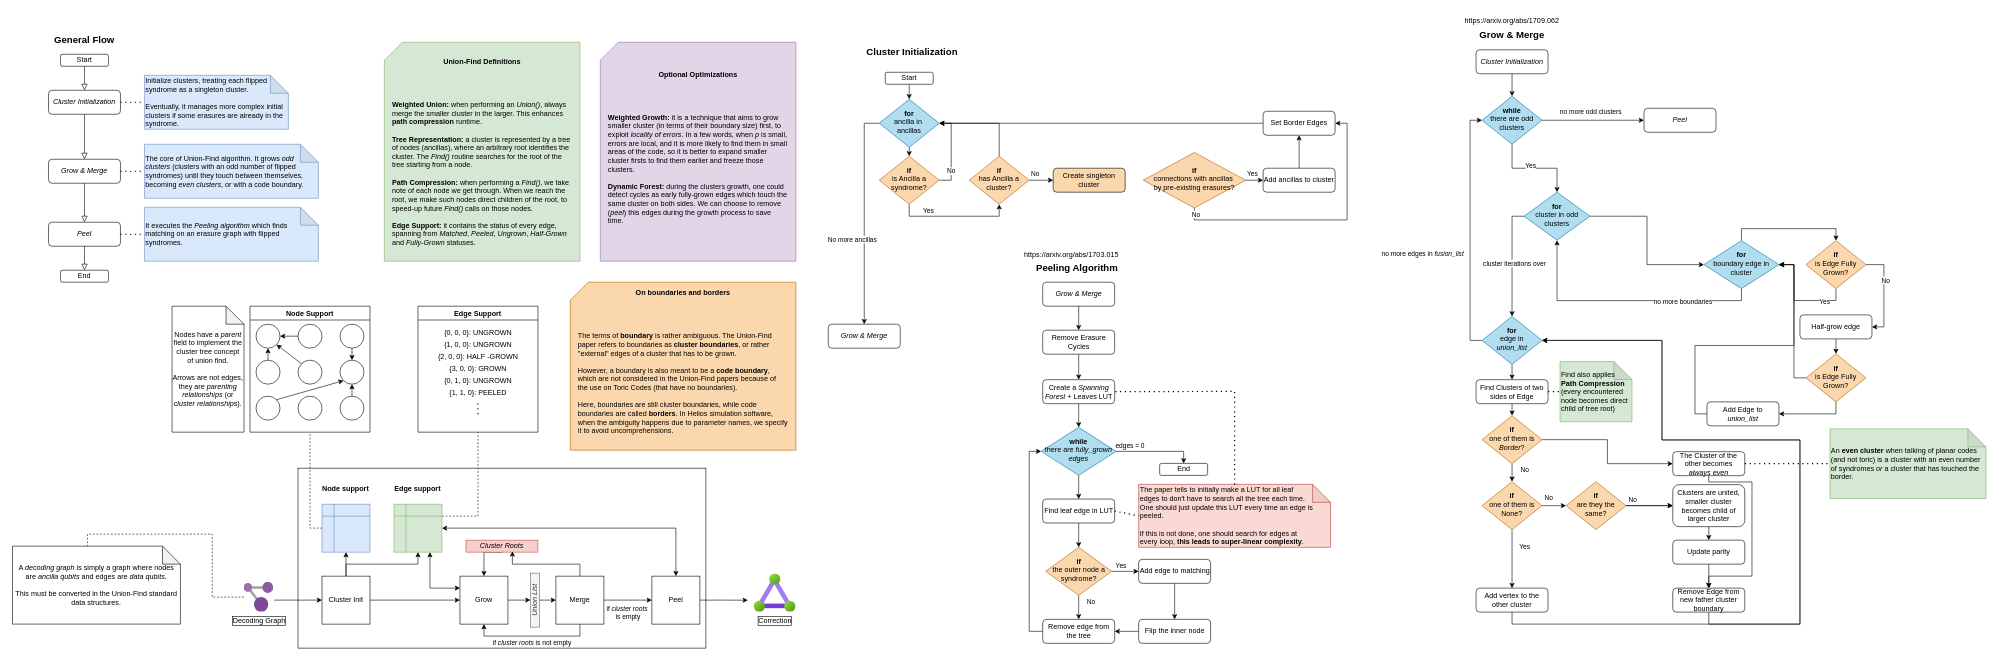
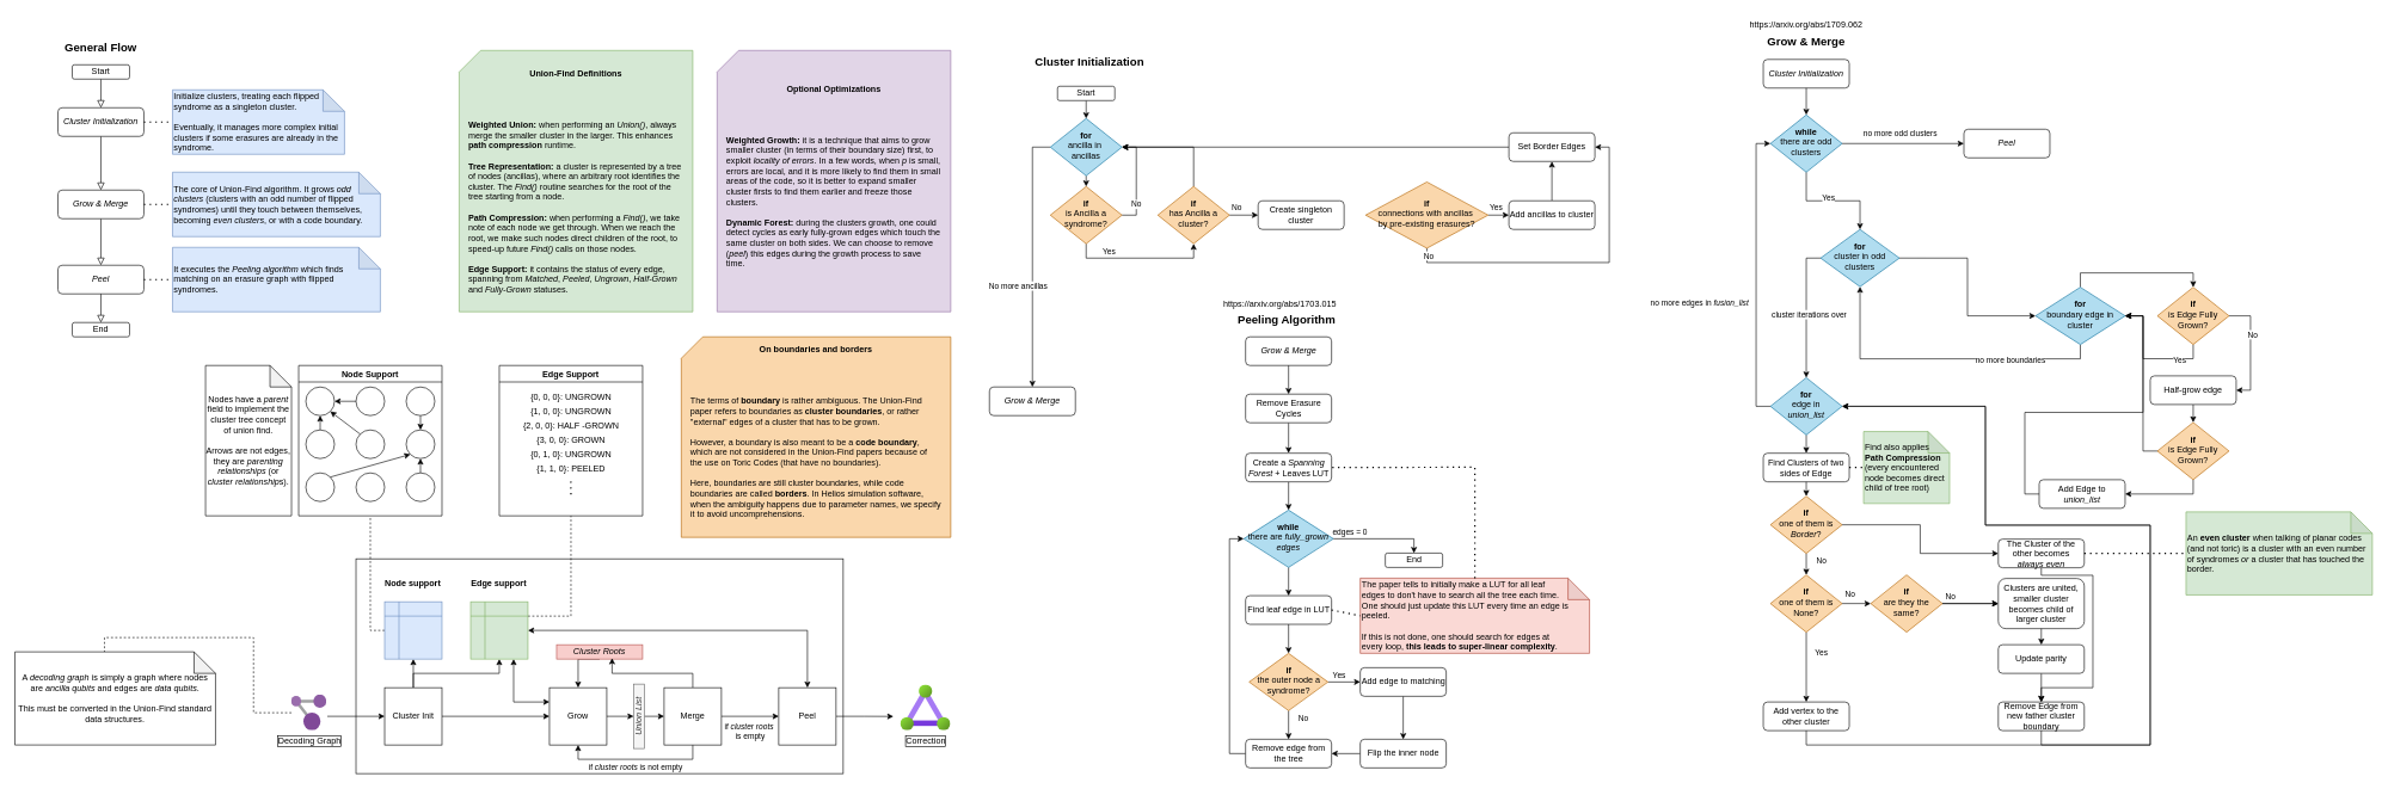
- <mxCell id="110" value="Create singleton cluster" style="rounded=1;whiteSpace=wrap;html=1;fontSize=12;glass=0;strokeWidth=1;shadow=0;fillColor=#fad7ac;" vertex="1" parent="1"><mxGeometry x="1755" y="279.96" width="120" height="40" as="geometry" /></mxCell>
+ <mxCell id="110" value="Create singleton cluster" style="rounded=1;whiteSpace=wrap;html=1;fontSize=12;glass=0;strokeWidth=1;shadow=0;" vertex="1" parent="1"><mxGeometry x="1755" y="279.96" width="120" height="40" as="geometry" /></mxCell>
